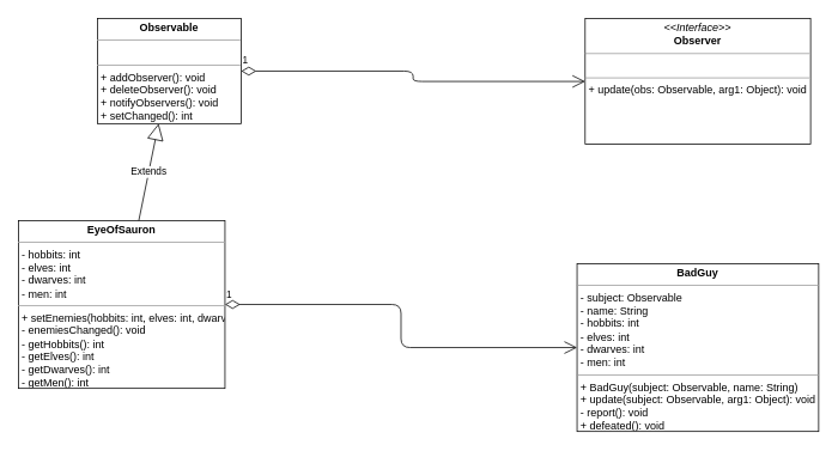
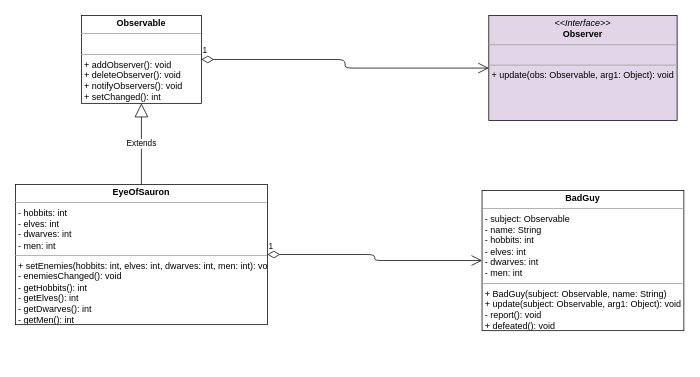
- <mxCell id="5" value="&lt;p style=&quot;margin: 0px ; margin-top: 4px ; text-align: center&quot;&gt;&lt;i&gt;&amp;lt;&amp;lt;Interface&amp;gt;&amp;gt;&lt;/i&gt;&lt;br&gt;&lt;b&gt;Observer&lt;/b&gt;&lt;/p&gt;&lt;hr size=&quot;1&quot;&gt;&lt;p style=&quot;margin: 0px ; margin-left: 4px&quot;&gt;&lt;br&gt;&lt;/p&gt;&lt;hr size=&quot;1&quot;&gt;&lt;p style=&quot;margin: 0px ; margin-left: 4px&quot;&gt;+ update(obs: Observable, arg1: Object): void&lt;/p&gt;" style="verticalAlign=top;align=left;overflow=fill;fontSize=12;fontFamily=Helvetica;html=1;" vertex="1" parent="1"><mxGeometry x="651" y="20" width="251" height="140" as="geometry" /></mxCell>
+ <mxCell id="5" value="&lt;p style=&quot;margin: 0px ; margin-top: 4px ; text-align: center&quot;&gt;&lt;i&gt;&amp;lt;&amp;lt;Interface&amp;gt;&amp;gt;&lt;/i&gt;&lt;br&gt;&lt;b&gt;Observer&lt;/b&gt;&lt;/p&gt;&lt;hr size=&quot;1&quot;&gt;&lt;p style=&quot;margin: 0px ; margin-left: 4px&quot;&gt;&lt;br&gt;&lt;/p&gt;&lt;hr size=&quot;1&quot;&gt;&lt;p style=&quot;margin: 0px ; margin-left: 4px&quot;&gt;+ update(obs: Observable, arg1: Object): void&lt;/p&gt;" style="verticalAlign=top;align=left;overflow=fill;fontSize=12;fontFamily=Helvetica;html=1;fillColor=#e1d5e7;" vertex="1" parent="1"><mxGeometry x="651" y="20" width="251" height="140" as="geometry" /></mxCell>
- <mxCell id="3" value="&lt;p style=&quot;margin: 0px ; margin-top: 4px ; text-align: center&quot;&gt;&lt;b&gt;EyeOfSauron&lt;/b&gt;&lt;/p&gt;&lt;hr size=&quot;1&quot;&gt;&lt;p style=&quot;margin: 0px ; margin-left: 4px&quot;&gt;- hobbits: int&lt;/p&gt;&lt;p style=&quot;margin: 0px ; margin-left: 4px&quot;&gt;- elves: int&lt;/p&gt;&lt;p style=&quot;margin: 0px ; margin-left: 4px&quot;&gt;- dwarves: int&lt;/p&gt;&lt;p style=&quot;margin: 0px ; margin-left: 4px&quot;&gt;- men: int&lt;/p&gt;&lt;hr size=&quot;1&quot;&gt;&lt;p style=&quot;margin: 0px ; margin-left: 4px&quot;&gt;+ setEnemies(hobbits: int, elves: int, dwarves: int, men: int): void&lt;/p&gt;&lt;p style=&quot;margin: 0px ; margin-left: 4px&quot;&gt;- enemiesChanged(): void&lt;/p&gt;&lt;p style=&quot;margin: 0px ; margin-left: 4px&quot;&gt;- getHobbits(): int&lt;/p&gt;&lt;p style=&quot;margin: 0px ; margin-left: 4px&quot;&gt;- getElves(): int&lt;/p&gt;&lt;p style=&quot;margin: 0px ; margin-left: 4px&quot;&gt;- getDwarves(): int&lt;/p&gt;&lt;p style=&quot;margin: 0px ; margin-left: 4px&quot;&gt;- getMen(): int&lt;/p&gt;" style="verticalAlign=top;align=left;overflow=fill;fontSize=12;fontFamily=Helvetica;html=1;" vertex="1" parent="1"><mxGeometry x="20" y="245" width="230" height="187" as="geometry" /></mxCell>
+ <mxCell id="3" value="&lt;p style=&quot;margin: 0px ; margin-top: 4px ; text-align: center&quot;&gt;&lt;b&gt;EyeOfSauron&lt;/b&gt;&lt;/p&gt;&lt;hr size=&quot;1&quot;&gt;&lt;p style=&quot;margin: 0px ; margin-left: 4px&quot;&gt;- hobbits: int&lt;/p&gt;&lt;p style=&quot;margin: 0px ; margin-left: 4px&quot;&gt;- elves: int&lt;/p&gt;&lt;p style=&quot;margin: 0px ; margin-left: 4px&quot;&gt;- dwarves: int&lt;/p&gt;&lt;p style=&quot;margin: 0px ; margin-left: 4px&quot;&gt;- men: int&lt;/p&gt;&lt;hr size=&quot;1&quot;&gt;&lt;p style=&quot;margin: 0px ; margin-left: 4px&quot;&gt;+ setEnemies(hobbits: int, elves: int, dwarves: int, men: int): void&lt;/p&gt;&lt;p style=&quot;margin: 0px ; margin-left: 4px&quot;&gt;- enemiesChanged(): void&lt;/p&gt;&lt;p style=&quot;margin: 0px ; margin-left: 4px&quot;&gt;- getHobbits(): int&lt;/p&gt;&lt;p style=&quot;margin: 0px ; margin-left: 4px&quot;&gt;- getElves(): int&lt;/p&gt;&lt;p style=&quot;margin: 0px ; margin-left: 4px&quot;&gt;- getDwarves(): int&lt;/p&gt;&lt;p style=&quot;margin: 0px ; margin-left: 4px&quot;&gt;- getMen(): int&lt;/p&gt;" style="verticalAlign=top;align=left;overflow=fill;fontSize=12;fontFamily=Helvetica;html=1;" vertex="1" parent="1"><mxGeometry x="20" y="245" width="336" height="187" as="geometry" /></mxCell>
- <mxCell id="6" value="&lt;p style=&quot;margin: 0px ; margin-top: 4px ; text-align: center&quot;&gt;&lt;b&gt;BadGuy&lt;/b&gt;&lt;/p&gt;&lt;hr size=&quot;1&quot;&gt;&lt;p style=&quot;margin: 0px ; margin-left: 4px&quot;&gt;- subject: Observable&lt;/p&gt;&lt;p style=&quot;margin: 0px ; margin-left: 4px&quot;&gt;- name: String&lt;/p&gt;&lt;p style=&quot;margin: 0px ; margin-left: 4px&quot;&gt;- hobbits: int&lt;/p&gt;&lt;p style=&quot;margin: 0px ; margin-left: 4px&quot;&gt;- elves: int&lt;/p&gt;&lt;p style=&quot;margin: 0px ; margin-left: 4px&quot;&gt;- dwarves: int&lt;/p&gt;&lt;p style=&quot;margin: 0px ; margin-left: 4px&quot;&gt;- men: int&lt;/p&gt;&lt;hr size=&quot;1&quot;&gt;&lt;p style=&quot;margin: 0px ; margin-left: 4px&quot;&gt;+ BadGuy(subject: Observable, name: String)&lt;/p&gt;&lt;p style=&quot;margin: 0px ; margin-left: 4px&quot;&gt;+ update(subject: Observable, arg1: Object): void&lt;/p&gt;&lt;p style=&quot;margin: 0px ; margin-left: 4px&quot;&gt;- report(): void&lt;/p&gt;&lt;p style=&quot;margin: 0px ; margin-left: 4px&quot;&gt;+ defeated(): void&lt;/p&gt;" style="verticalAlign=top;align=left;overflow=fill;fontSize=12;fontFamily=Helvetica;html=1;" vertex="1" parent="1"><mxGeometry x="642" y="293" width="269" height="187" as="geometry" /></mxCell>
+ <mxCell id="6" value="&lt;p style=&quot;margin: 0px ; margin-top: 4px ; text-align: center&quot;&gt;&lt;b&gt;BadGuy&lt;/b&gt;&lt;/p&gt;&lt;hr size=&quot;1&quot;&gt;&lt;p style=&quot;margin: 0px ; margin-left: 4px&quot;&gt;- subject: Observable&lt;/p&gt;&lt;p style=&quot;margin: 0px ; margin-left: 4px&quot;&gt;- name: String&lt;/p&gt;&lt;p style=&quot;margin: 0px ; margin-left: 4px&quot;&gt;- hobbits: int&lt;/p&gt;&lt;p style=&quot;margin: 0px ; margin-left: 4px&quot;&gt;- elves: int&lt;/p&gt;&lt;p style=&quot;margin: 0px ; margin-left: 4px&quot;&gt;- dwarves: int&lt;/p&gt;&lt;p style=&quot;margin: 0px ; margin-left: 4px&quot;&gt;- men: int&lt;/p&gt;&lt;hr size=&quot;1&quot;&gt;&lt;p style=&quot;margin: 0px ; margin-left: 4px&quot;&gt;+ BadGuy(subject: Observable, name: String)&lt;/p&gt;&lt;p style=&quot;margin: 0px ; margin-left: 4px&quot;&gt;+ update(subject: Observable, arg1: Object): void&lt;/p&gt;&lt;p style=&quot;margin: 0px ; margin-left: 4px&quot;&gt;- report(): void&lt;/p&gt;&lt;p style=&quot;margin: 0px ; margin-left: 4px&quot;&gt;+ defeated(): void&lt;/p&gt;" style="verticalAlign=top;align=left;overflow=fill;fontSize=12;fontFamily=Helvetica;html=1;" vertex="1" parent="1"><mxGeometry x="642" y="253" width="269" height="187" as="geometry" /></mxCell>
